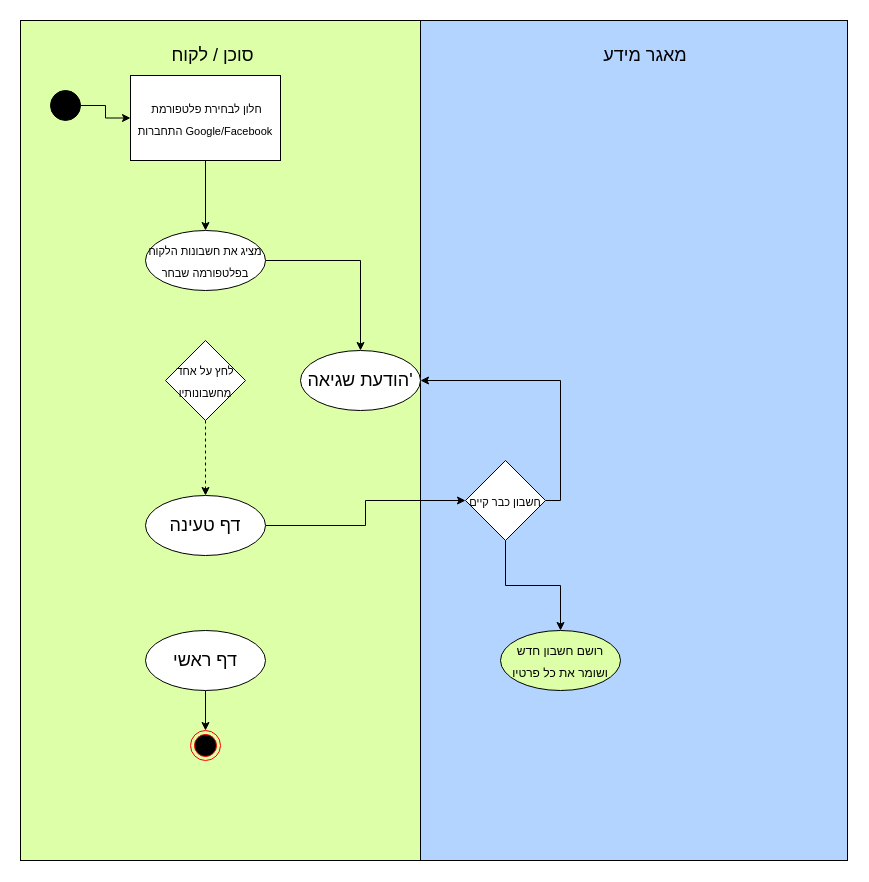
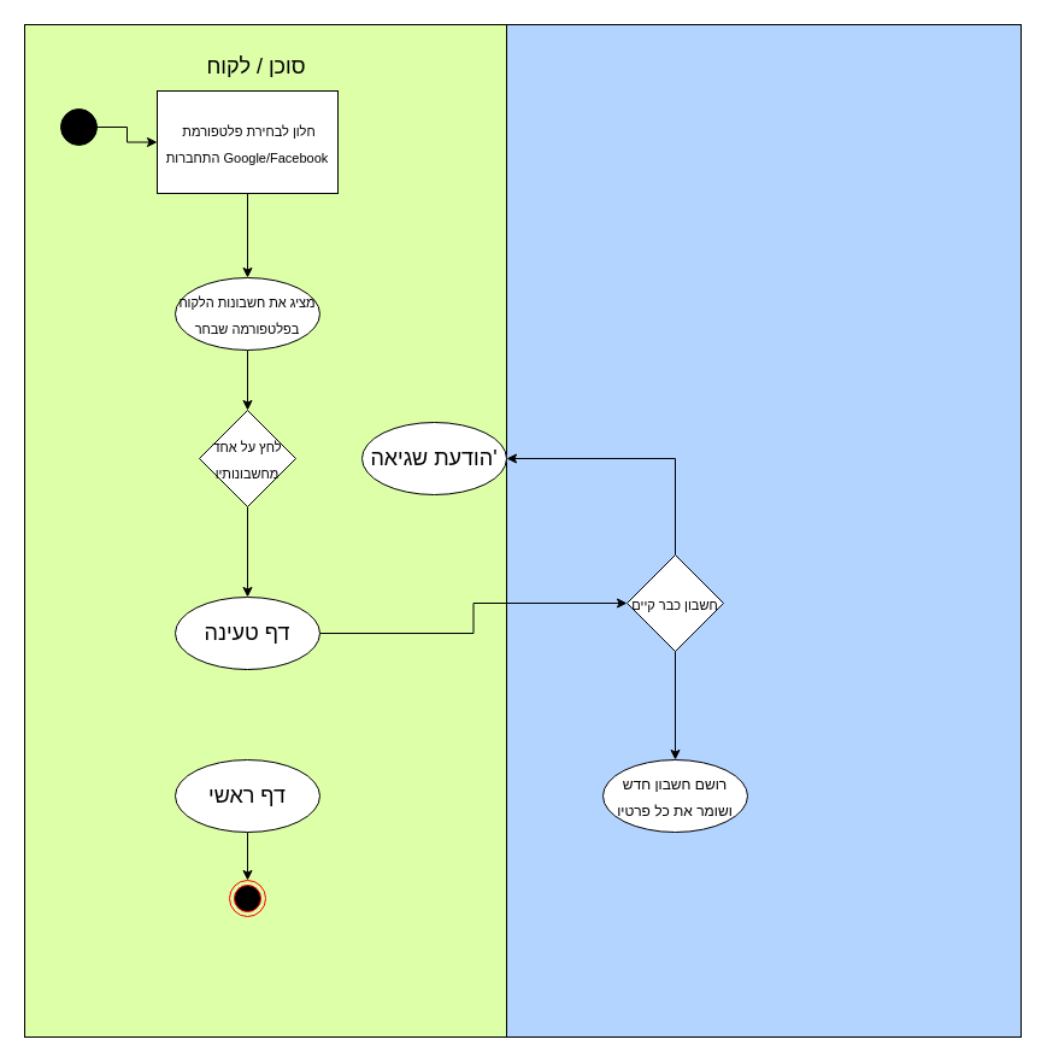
- <mxCell id="6" value="&lt;font style=&quot;font-size: 18px&quot;&gt;מאגר מידע&lt;/font&gt;" style="text;html=1;strokeColor=none;fillColor=none;align=center;verticalAlign=middle;whiteSpace=wrap;rounded=0;" parent="1" vertex="1"><mxGeometry x="590" y="40" width="110" height="30" as="geometry" /></mxCell>
- <mxCell id="11" value="" style="edgeStyle=orthogonalEdgeStyle;rounded=0;orthogonalLoop=1;jettySize=auto;html=1;fontSize=11;" parent="1" source="12" target="15" edge="1"><mxGeometry relative="1" as="geometry" /></mxCell>
+ <mxCell id="11" value="" style="edgeStyle=orthogonalEdgeStyle;rounded=0;orthogonalLoop=1;jettySize=auto;html=1;fontSize=11;" parent="1" source="12" target="14" edge="1"><mxGeometry relative="1" as="geometry" /></mxCell>
- <mxCell id="13" value="" style="edgeStyle=orthogonalEdgeStyle;rounded=0;orthogonalLoop=1;jettySize=auto;html=1;fontSize=11;dashed=1;" parent="1" source="14" target="17" edge="1"><mxGeometry relative="1" as="geometry" /></mxCell>
+ <mxCell id="13" value="" style="edgeStyle=orthogonalEdgeStyle;rounded=0;orthogonalLoop=1;jettySize=auto;html=1;fontSize=11;" parent="1" source="14" target="17" edge="1"><mxGeometry relative="1" as="geometry" /></mxCell>
- <mxCell id="20" value="&lt;font style=&quot;font-size: 11px&quot;&gt;חשבון כבר קיים&lt;/font&gt;" style="rhombus;whiteSpace=wrap;html=1;fontSize=18;fillColor=#FFFFFF;" parent="1" vertex="1"><mxGeometry x="465" y="460" width="80" height="80" as="geometry" /></mxCell>
+ <mxCell id="20" value="&lt;font style=&quot;font-size: 11px&quot;&gt;חשבון כבר קיים&lt;/font&gt;" style="rhombus;whiteSpace=wrap;html=1;fontSize=18;fillColor=#FFFFFF;" parent="1" vertex="1"><mxGeometry x="520" y="460" width="80" height="80" as="geometry" /></mxCell>
- <mxCell id="21" value="&lt;font style=&quot;font-size: 12px&quot;&gt;רושם חשבון חדש ושומר את כל פרטיו&lt;/font&gt;" style="ellipse;whiteSpace=wrap;html=1;fontSize=18;fillColor=#dcffa8;" parent="1" vertex="1"><mxGeometry x="500" y="630" width="120" height="60" as="geometry" /></mxCell>
+ <mxCell id="21" value="&lt;font style=&quot;font-size: 12px&quot;&gt;רושם חשבון חדש ושומר את כל פרטיו&lt;/font&gt;" style="ellipse;whiteSpace=wrap;html=1;fontSize=18;fillColor=#FFFFFF;" parent="1" vertex="1"><mxGeometry x="500" y="630" width="120" height="60" as="geometry" /></mxCell>
